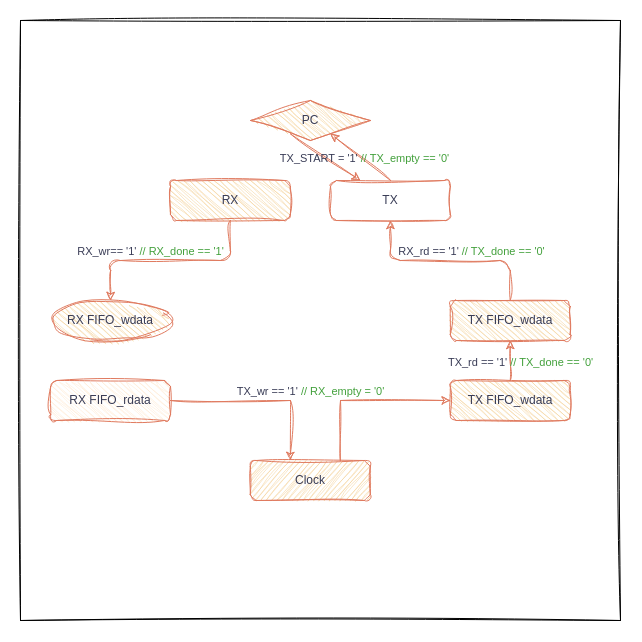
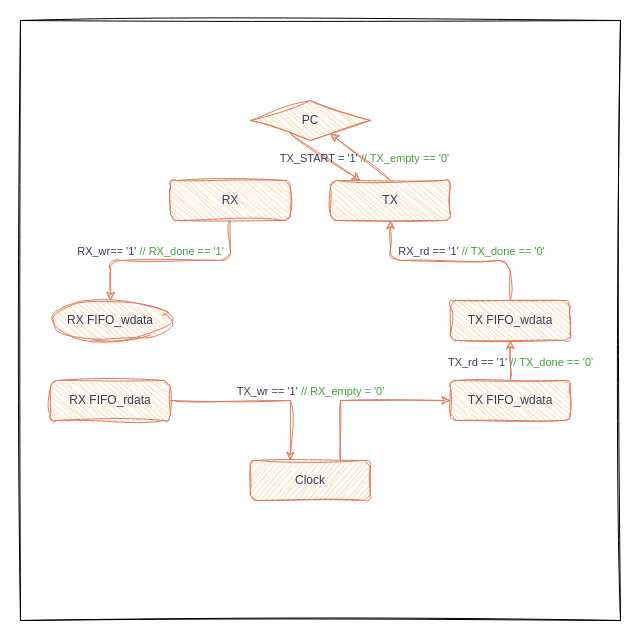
- <mxCell id="16" value="TX" style="rounded=1;whiteSpace=wrap;html=1;direction=south;sketch=1;curveFitting=1;jiggle=2;labelBackgroundColor=none;fillColor=#ffffff;strokeColor=#E07A5F;fontColor=#393C56;" vertex="1" parent="1"><mxGeometry x="330" y="180" width="119.83" height="40" as="geometry" /></mxCell>
+ <mxCell id="16" value="TX" style="rounded=1;whiteSpace=wrap;html=1;direction=south;sketch=1;curveFitting=1;jiggle=2;labelBackgroundColor=none;fillColor=#F2CC8F;strokeColor=#E07A5F;fontColor=#393C56;" vertex="1" parent="1"><mxGeometry x="330" y="180" width="119.83" height="40" as="geometry" /></mxCell>
- <mxCell id="12" value="RX FIFO_rdata" style="rounded=1;whiteSpace=wrap;html=1;direction=south;sketch=1;curveFitting=1;jiggle=2;labelBackgroundColor=none;fillColor=#ffe6cc;strokeColor=#E07A5F;fontColor=#393C56;" vertex="1" parent="1"><mxGeometry x="50.17" y="380" width="119.83" height="40" as="geometry" /></mxCell>
+ <mxCell id="12" value="RX FIFO_rdata" style="rounded=1;whiteSpace=wrap;html=1;direction=south;sketch=1;curveFitting=1;jiggle=2;labelBackgroundColor=none;fillColor=#F2CC8F;strokeColor=#E07A5F;fontColor=#393C56;" vertex="1" parent="1"><mxGeometry x="50.17" y="380" width="119.83" height="40" as="geometry" /></mxCell>
